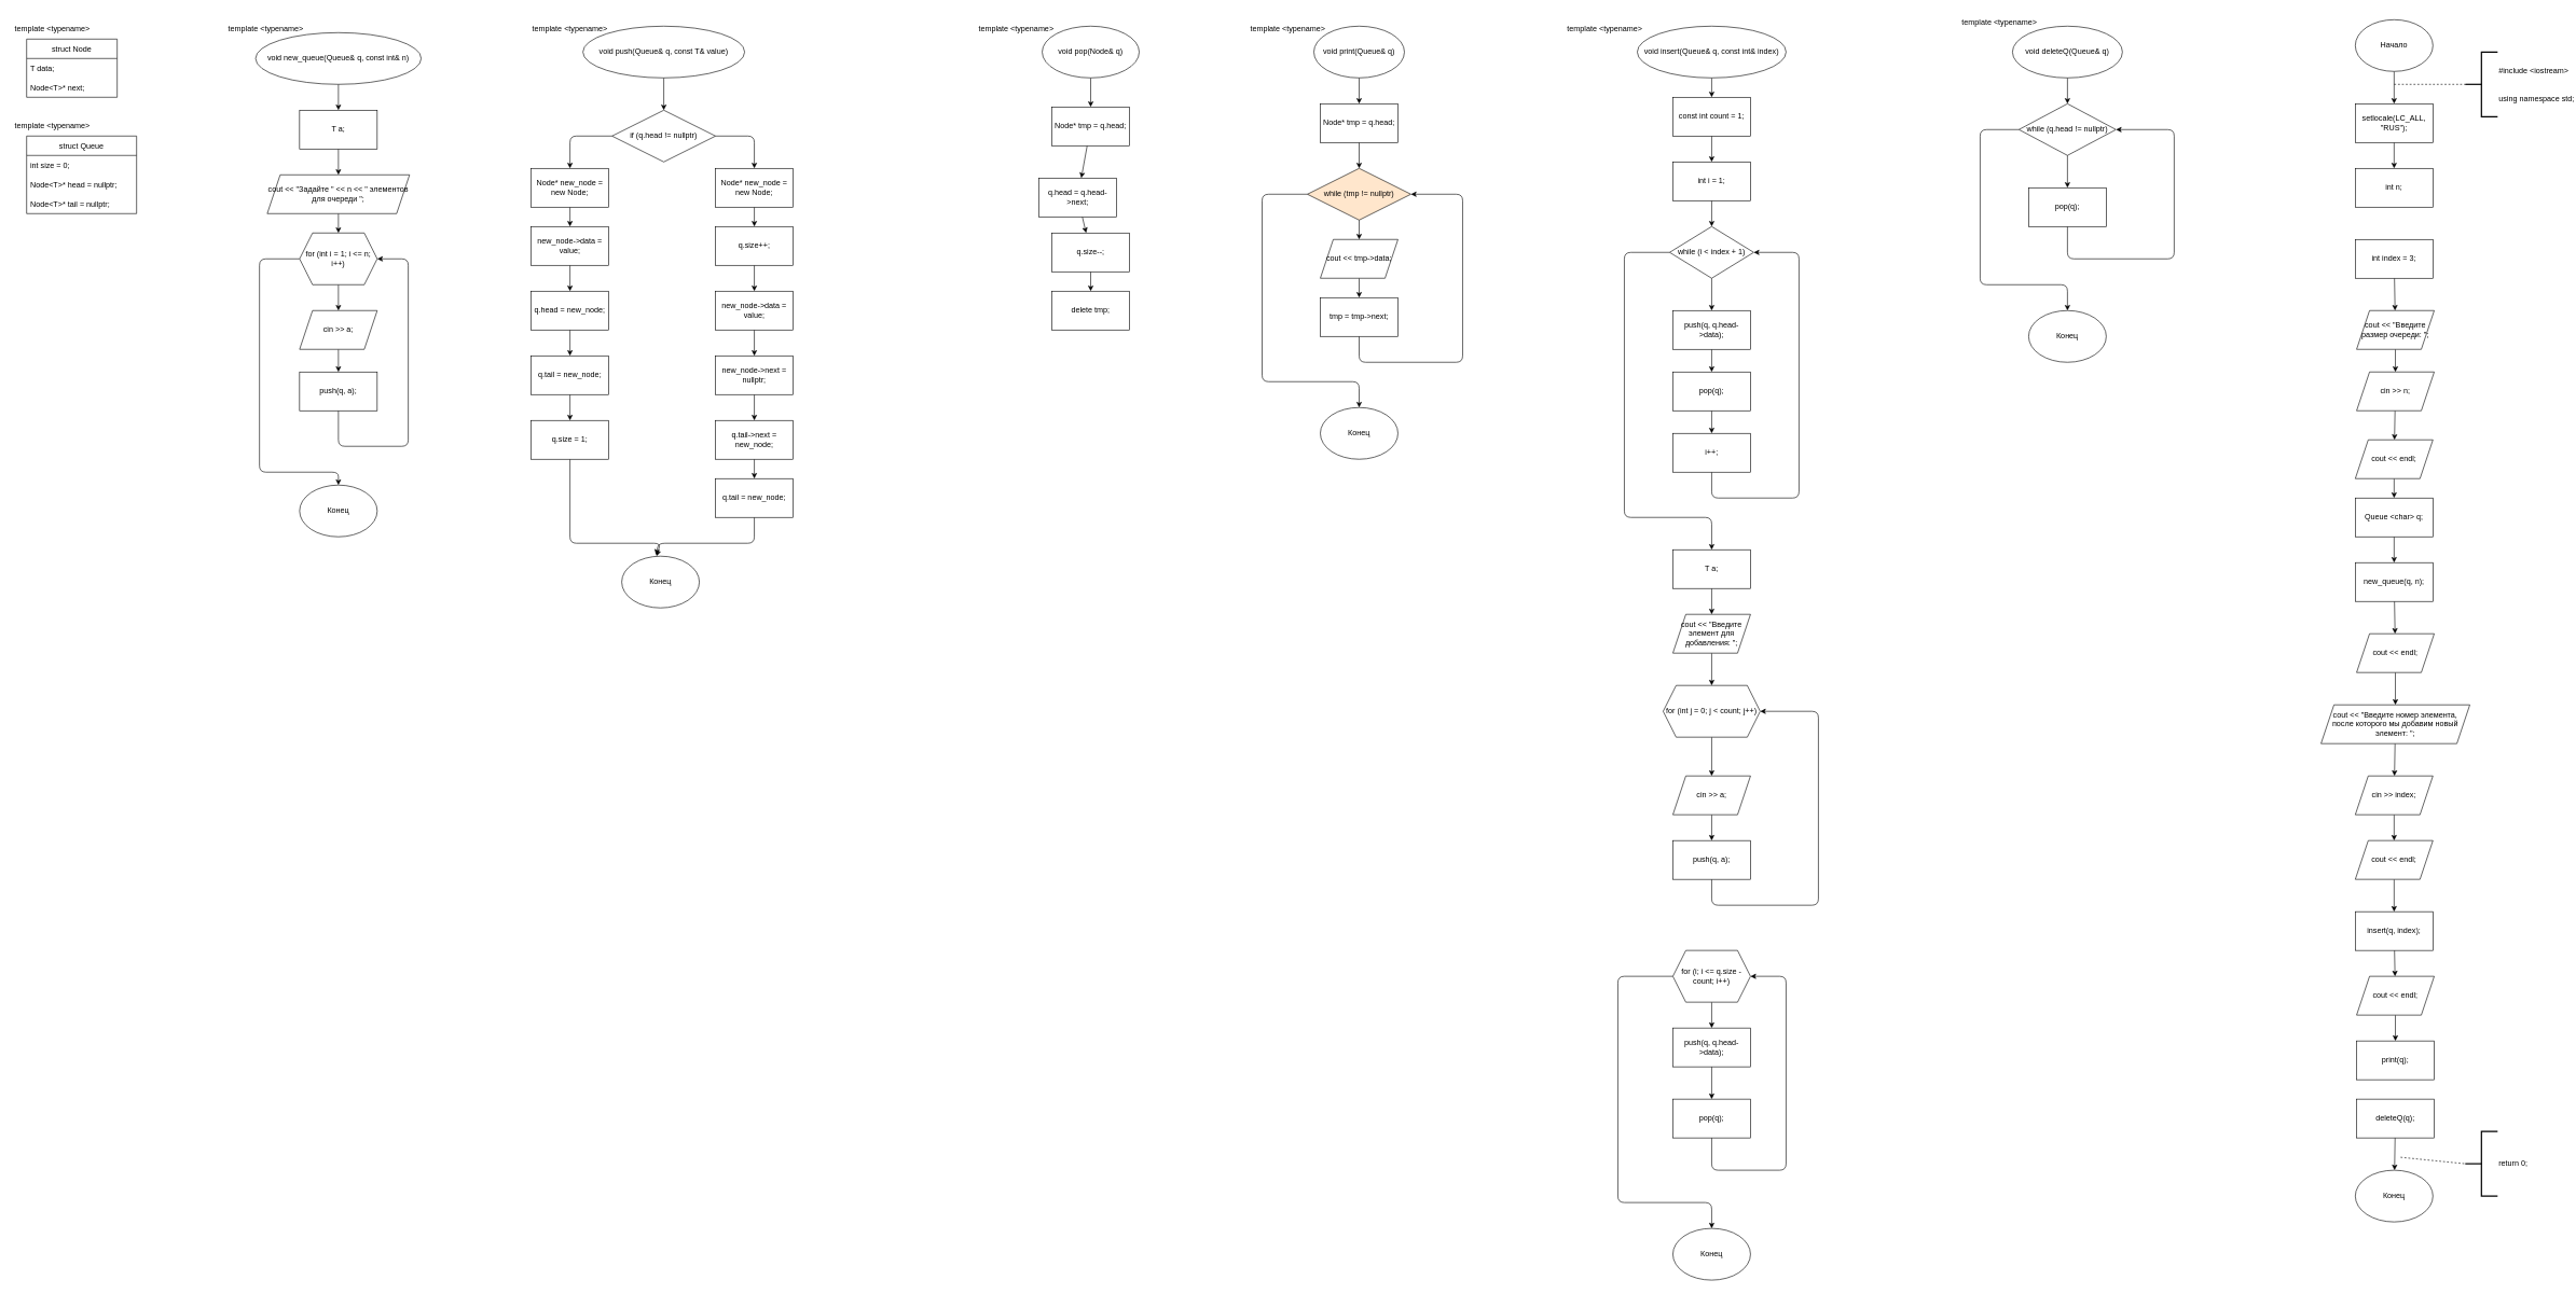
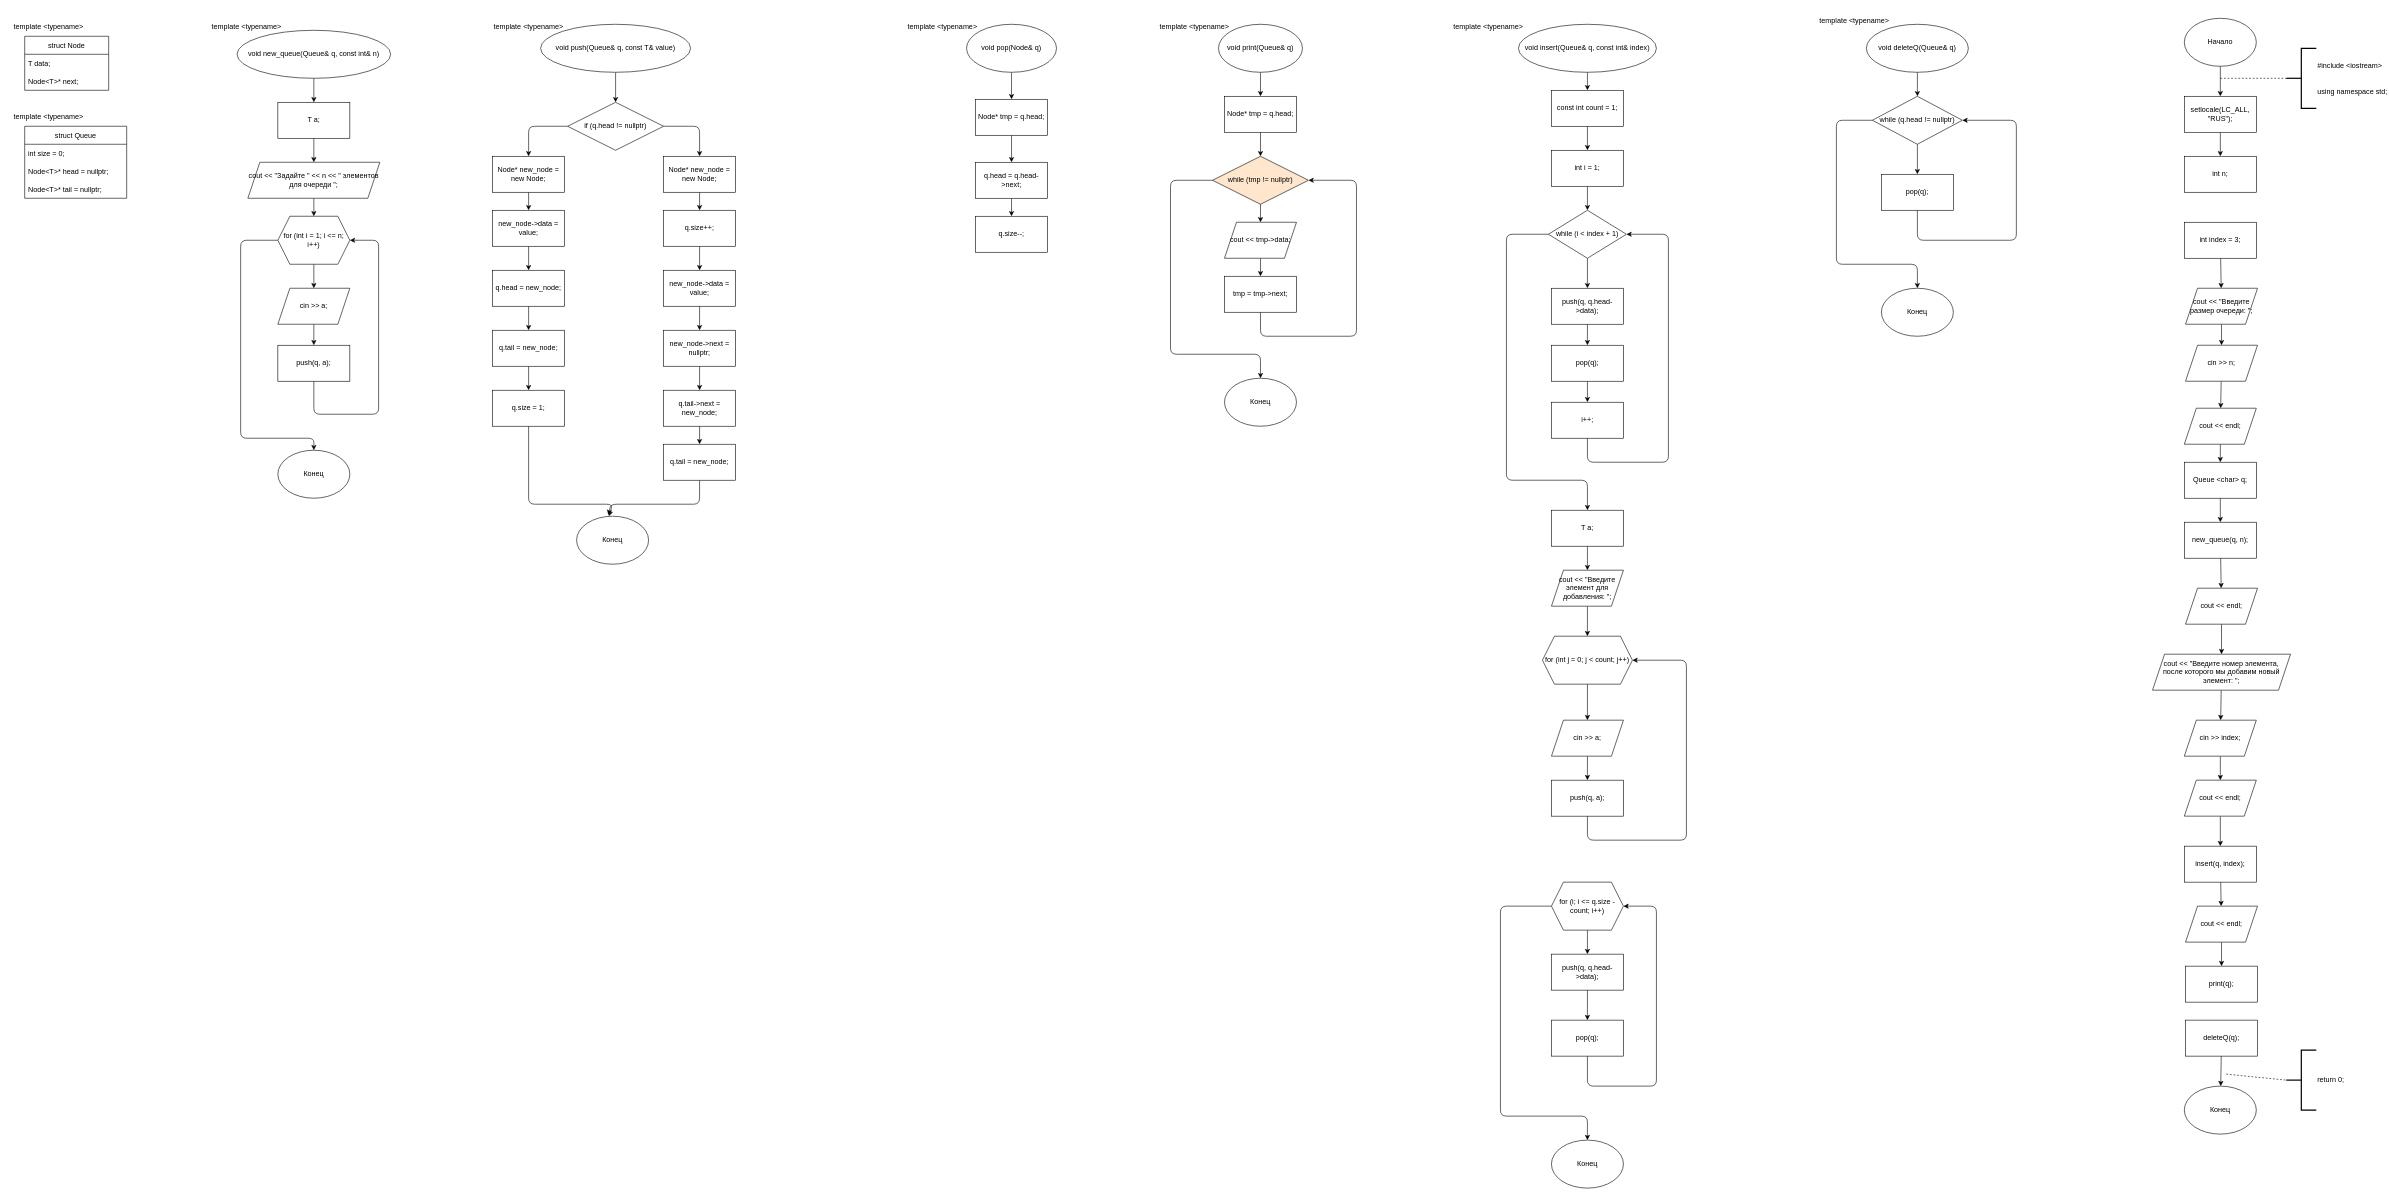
- <mxCell id="60" value="q.head = q.head-&gt;next;" style="rounded=0;whiteSpace=wrap;html=1;" vertex="1" parent="1"><mxGeometry x="1605" y="275" width="120" height="60" as="geometry" /></mxCell>
+ <mxCell id="60" value="q.head = q.head-&gt;next;" style="rounded=0;whiteSpace=wrap;html=1;" vertex="1" parent="1"><mxGeometry x="1625" y="270" width="120" height="60" as="geometry" /></mxCell>
- <mxCell id="62" value="" style="edgeStyle=none;html=1;" edge="1" parent="1" source="63" target="64"><mxGeometry relative="1" as="geometry" /></mxCell>
- <mxCell id="64" value="delete tmp;" style="rounded=0;whiteSpace=wrap;html=1;" vertex="1" parent="1"><mxGeometry x="1625" y="450" width="120" height="60" as="geometry" /></mxCell>
